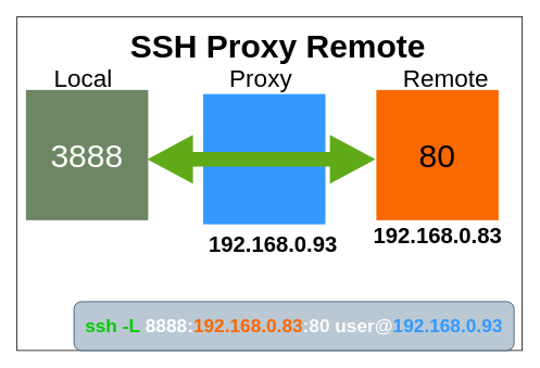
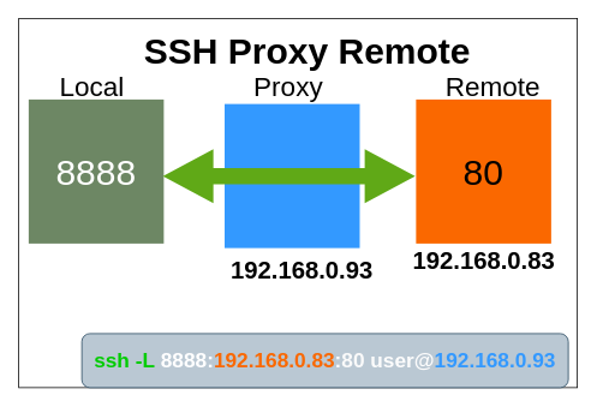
- <mxCell id="7" value="&lt;div&gt;&lt;span&gt;3888&lt;/span&gt;&lt;/div&gt;" style="whiteSpace=wrap;html=1;fontSize=40;fillColor=#6d8764;fontColor=#ffffff;strokeColor=none;align=center;strokeWidth=5;" parent="1" vertex="1"><mxGeometry x="31" y="110" width="150" height="160" as="geometry" /></mxCell>
+ <mxCell id="7" value="&lt;div&gt;&lt;span&gt;8888&lt;/span&gt;&lt;/div&gt;" style="whiteSpace=wrap;html=1;fontSize=40;fillColor=#6d8764;fontColor=#ffffff;strokeColor=none;align=center;strokeWidth=5;" parent="1" vertex="1"><mxGeometry x="31" y="110" width="150" height="160" as="geometry" /></mxCell>
